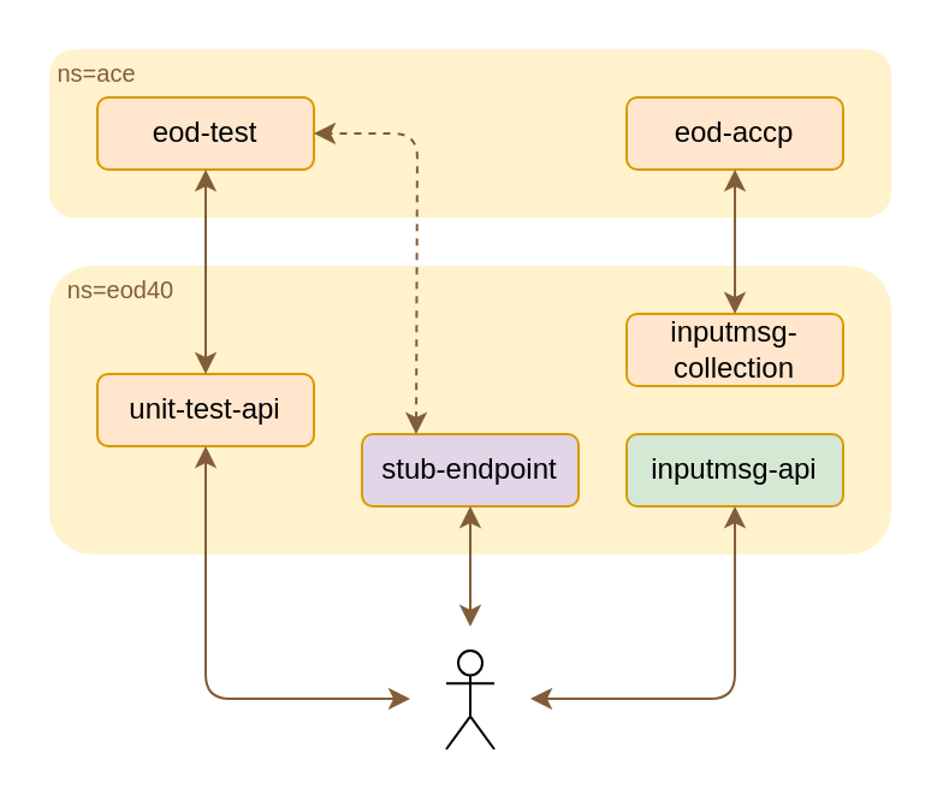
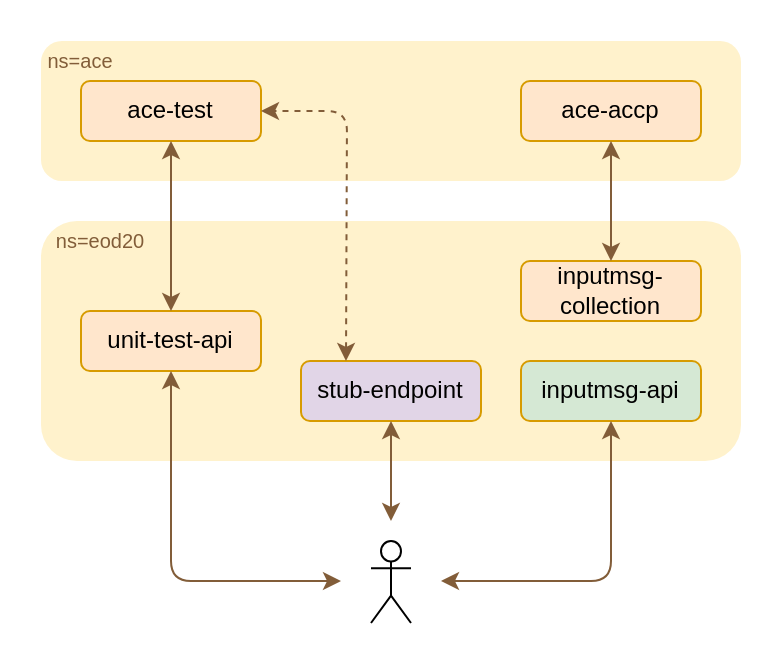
- <mxCell id="4" value="eod-test" style="rounded=1;whiteSpace=wrap;html=1;fillColor=#ffe6cc;strokeColor=#d79b00;" vertex="1" parent="1"><mxGeometry x="40" y="40" width="90" height="30" as="geometry" /></mxCell>
+ <mxCell id="4" value="ace-test" style="rounded=1;whiteSpace=wrap;html=1;fillColor=#ffe6cc;strokeColor=#d79b00;" vertex="1" parent="1"><mxGeometry x="40" y="40" width="90" height="30" as="geometry" /></mxCell>
- <mxCell id="7" value="eod-accp" style="rounded=1;whiteSpace=wrap;html=1;fillColor=#ffe6cc;strokeColor=#d79b00;" vertex="1" parent="1"><mxGeometry x="260" y="40" width="90" height="30" as="geometry" /></mxCell>
+ <mxCell id="7" value="ace-accp" style="rounded=1;whiteSpace=wrap;html=1;fillColor=#ffe6cc;strokeColor=#d79b00;" vertex="1" parent="1"><mxGeometry x="260" y="40" width="90" height="30" as="geometry" /></mxCell>
- <mxCell id="19" value="&lt;font color=&quot;#825d39&quot;&gt;ns=eod40&lt;/font&gt;" style="text;html=1;strokeColor=none;fillColor=none;align=center;verticalAlign=middle;whiteSpace=wrap;rounded=0;fontSize=10;" vertex="1" parent="1"><mxGeometry x="30" y="110" width="40" height="20" as="geometry" /></mxCell>
+ <mxCell id="19" value="&lt;font color=&quot;#825d39&quot;&gt;ns=eod20&lt;/font&gt;" style="text;html=1;strokeColor=none;fillColor=none;align=center;verticalAlign=middle;whiteSpace=wrap;rounded=0;fontSize=10;" vertex="1" parent="1"><mxGeometry x="30" y="110" width="40" height="20" as="geometry" /></mxCell>
